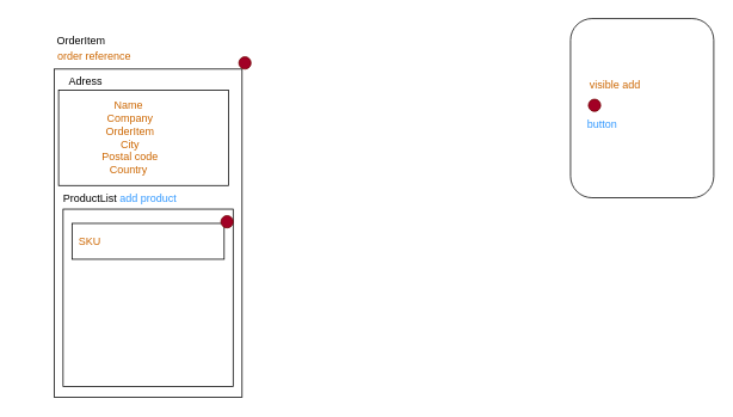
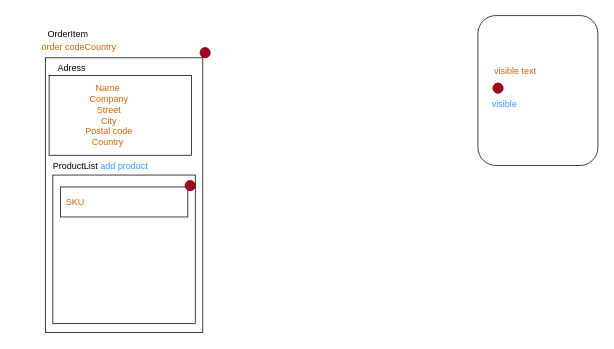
- <mxCell id="6" value="order reference" style="text;html=1;strokeColor=none;fillColor=none;align=center;verticalAlign=middle;whiteSpace=wrap;rounded=0;fontColor=#CC6600;" vertex="1" parent="2"><mxGeometry y="18.18" width="170" height="30" as="geometry" /></mxCell>
+ <mxCell id="6" value="order codeCountry" style="text;html=1;strokeColor=none;fillColor=none;align=center;verticalAlign=middle;whiteSpace=wrap;rounded=0;fontColor=#CC6600;" vertex="1" parent="2"><mxGeometry y="18.18" width="170" height="30" as="geometry" /></mxCell>
- <mxCell id="21" value="visible add" style="text;html=1;strokeColor=none;fillColor=none;align=center;verticalAlign=middle;whiteSpace=wrap;rounded=0;labelBackgroundColor=none;fontSize=12;fontColor=#CC6600;" vertex="1" parent="1"><mxGeometry x="657" y="80" width="60" height="30" as="geometry" /></mxCell>
+ <mxCell id="21" value="visible text" style="text;html=1;strokeColor=none;fillColor=none;align=center;verticalAlign=middle;whiteSpace=wrap;rounded=0;labelBackgroundColor=none;fontSize=12;fontColor=#CC6600;" vertex="1" parent="1"><mxGeometry x="657" y="80" width="60" height="30" as="geometry" /></mxCell>
- <mxCell id="24" value="&lt;font color=&quot;#3399ff&quot;&gt;button&lt;/font&gt;" style="text;html=1;align=center;verticalAlign=middle;resizable=0;points=[];autosize=1;strokeColor=none;fillColor=none;fontSize=12;fontColor=#FFFFFF;" vertex="1" parent="1"><mxGeometry x="642" y="123.64" width="60" height="30" as="geometry" /></mxCell>
+ <mxCell id="24" value="&lt;font color=&quot;#3399ff&quot;&gt;visible&lt;/font&gt;" style="text;html=1;align=center;verticalAlign=middle;resizable=0;points=[];autosize=1;strokeColor=none;fillColor=none;fontSize=12;fontColor=#FFFFFF;" vertex="1" parent="1"><mxGeometry x="642" y="123.64" width="60" height="30" as="geometry" /></mxCell>
- <mxCell id="18" value="&lt;font style=&quot;font-size: 12px;&quot;&gt;&lt;span style=&quot;font-family: sans-serif; text-align: start;&quot;&gt;Name&amp;nbsp;&lt;/span&gt;&lt;br style=&quot;font-family: sans-serif; text-align: start;&quot;&gt;&lt;span style=&quot;font-family: sans-serif; text-align: start;&quot;&gt;Company&lt;/span&gt;&lt;br style=&quot;font-family: sans-serif; text-align: start;&quot;&gt;&lt;span style=&quot;font-family: sans-serif; text-align: start;&quot;&gt;OrderItem&lt;br&gt;&lt;/span&gt;&lt;span style=&quot;font-family: sans-serif; text-align: start;&quot;&gt;City&lt;/span&gt;&lt;br style=&quot;font-family: sans-serif; text-align: start;&quot;&gt;&lt;span style=&quot;font-family: sans-serif; text-align: start;&quot;&gt;Postal code&lt;/span&gt;&lt;span style=&quot;font-family: sans-serif; text-align: start;&quot;&gt;&lt;/span&gt;&lt;br style=&quot;font-family: sans-serif; text-align: start;&quot;&gt;&lt;span style=&quot;font-family: sans-serif; text-align: start;&quot;&gt;Country&lt;/span&gt;&lt;span style=&quot;color: rgb(32, 33, 34); font-family: sans-serif; text-align: start;&quot;&gt;&amp;nbsp;&lt;/span&gt;&lt;/font&gt;" style="text;html=1;strokeColor=none;fillColor=none;align=center;verticalAlign=middle;whiteSpace=wrap;rounded=0;fontColor=#CC6600;" vertex="1" parent="15"><mxGeometry y="59.091" width="200" height="35.455" as="geometry" /></mxCell>
+ <mxCell id="18" value="&lt;font style=&quot;font-size: 12px;&quot;&gt;&lt;span style=&quot;font-family: sans-serif; text-align: start;&quot;&gt;Name&amp;nbsp;&lt;/span&gt;&lt;br style=&quot;font-family: sans-serif; text-align: start;&quot;&gt;&lt;span style=&quot;font-family: sans-serif; text-align: start;&quot;&gt;Company&lt;/span&gt;&lt;br style=&quot;font-family: sans-serif; text-align: start;&quot;&gt;&lt;span style=&quot;font-family: sans-serif; text-align: start;&quot;&gt;Street&lt;br&gt;&lt;/span&gt;&lt;span style=&quot;font-family: sans-serif; text-align: start;&quot;&gt;City&lt;/span&gt;&lt;br style=&quot;font-family: sans-serif; text-align: start;&quot;&gt;&lt;span style=&quot;font-family: sans-serif; text-align: start;&quot;&gt;Postal code&lt;/span&gt;&lt;span style=&quot;font-family: sans-serif; text-align: start;&quot;&gt;&lt;/span&gt;&lt;br style=&quot;font-family: sans-serif; text-align: start;&quot;&gt;&lt;span style=&quot;font-family: sans-serif; text-align: start;&quot;&gt;Country&lt;/span&gt;&lt;span style=&quot;color: rgb(32, 33, 34); font-family: sans-serif; text-align: start;&quot;&gt;&amp;nbsp;&lt;/span&gt;&lt;/font&gt;" style="text;html=1;strokeColor=none;fillColor=none;align=center;verticalAlign=middle;whiteSpace=wrap;rounded=0;fontColor=#CC6600;" vertex="1" parent="15"><mxGeometry y="59.091" width="200" height="35.455" as="geometry" /></mxCell>
